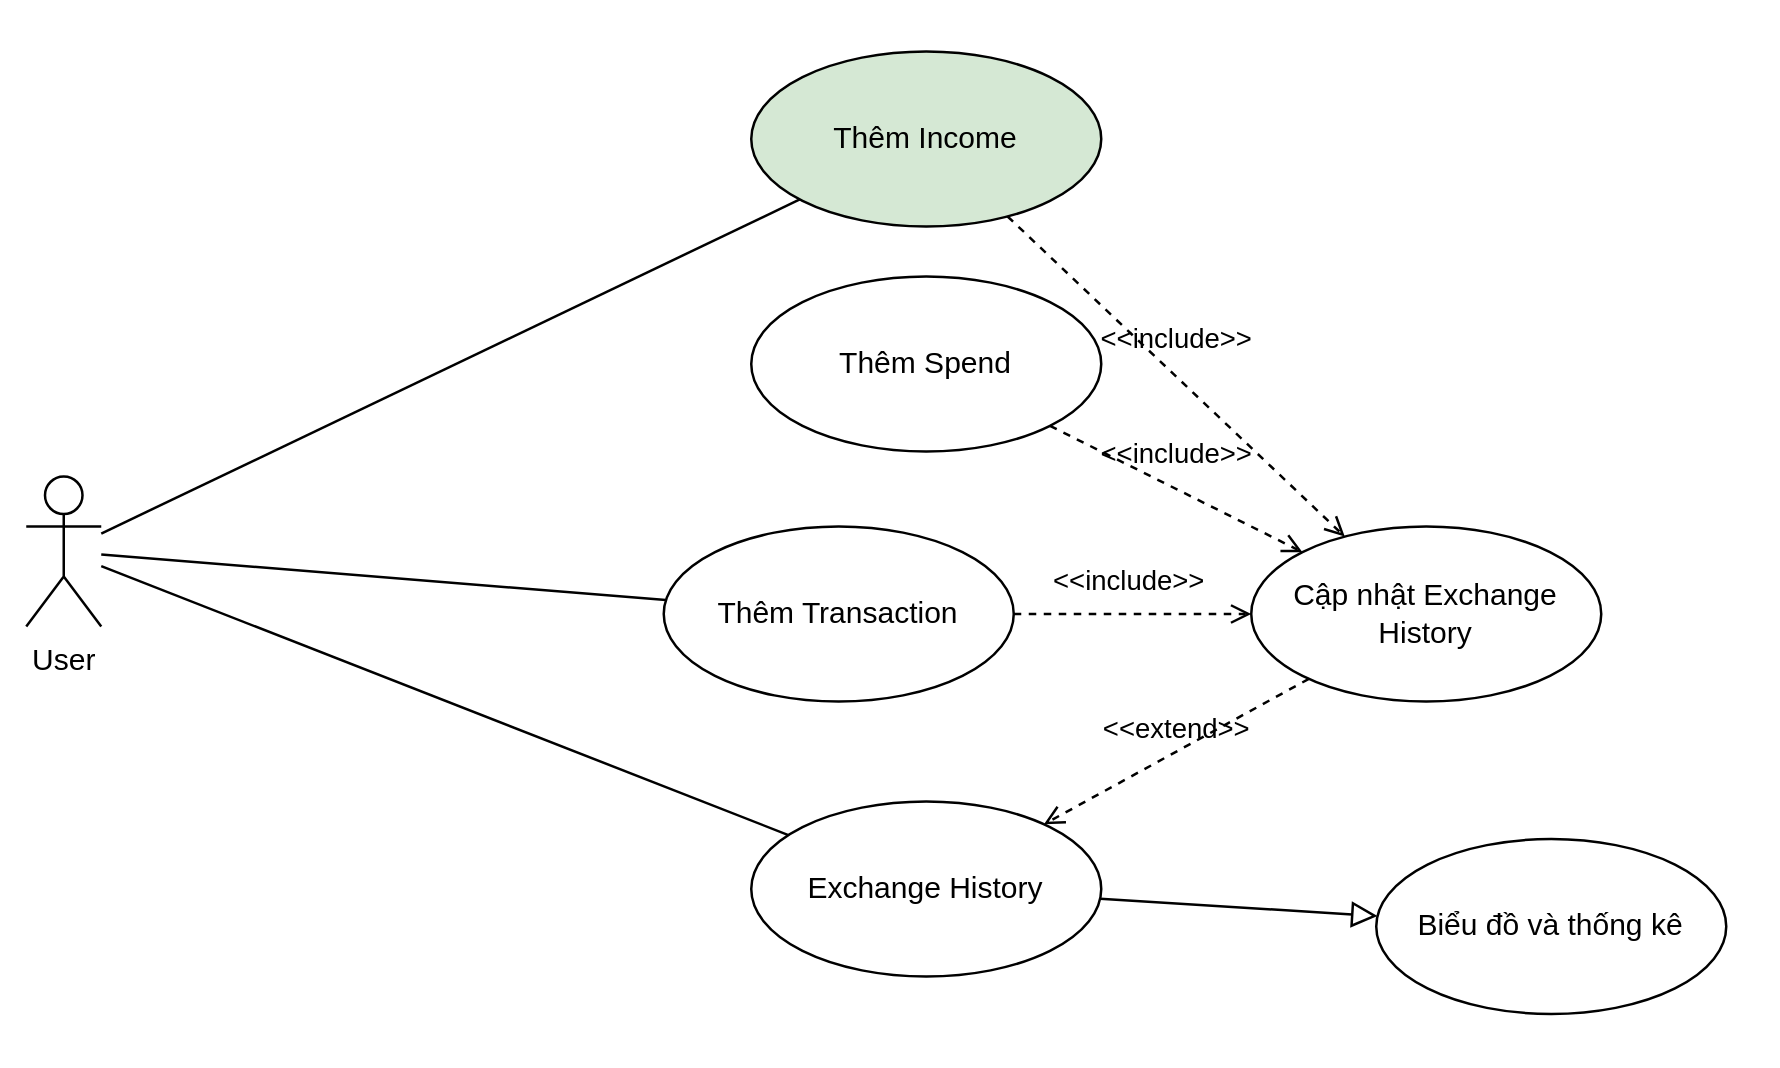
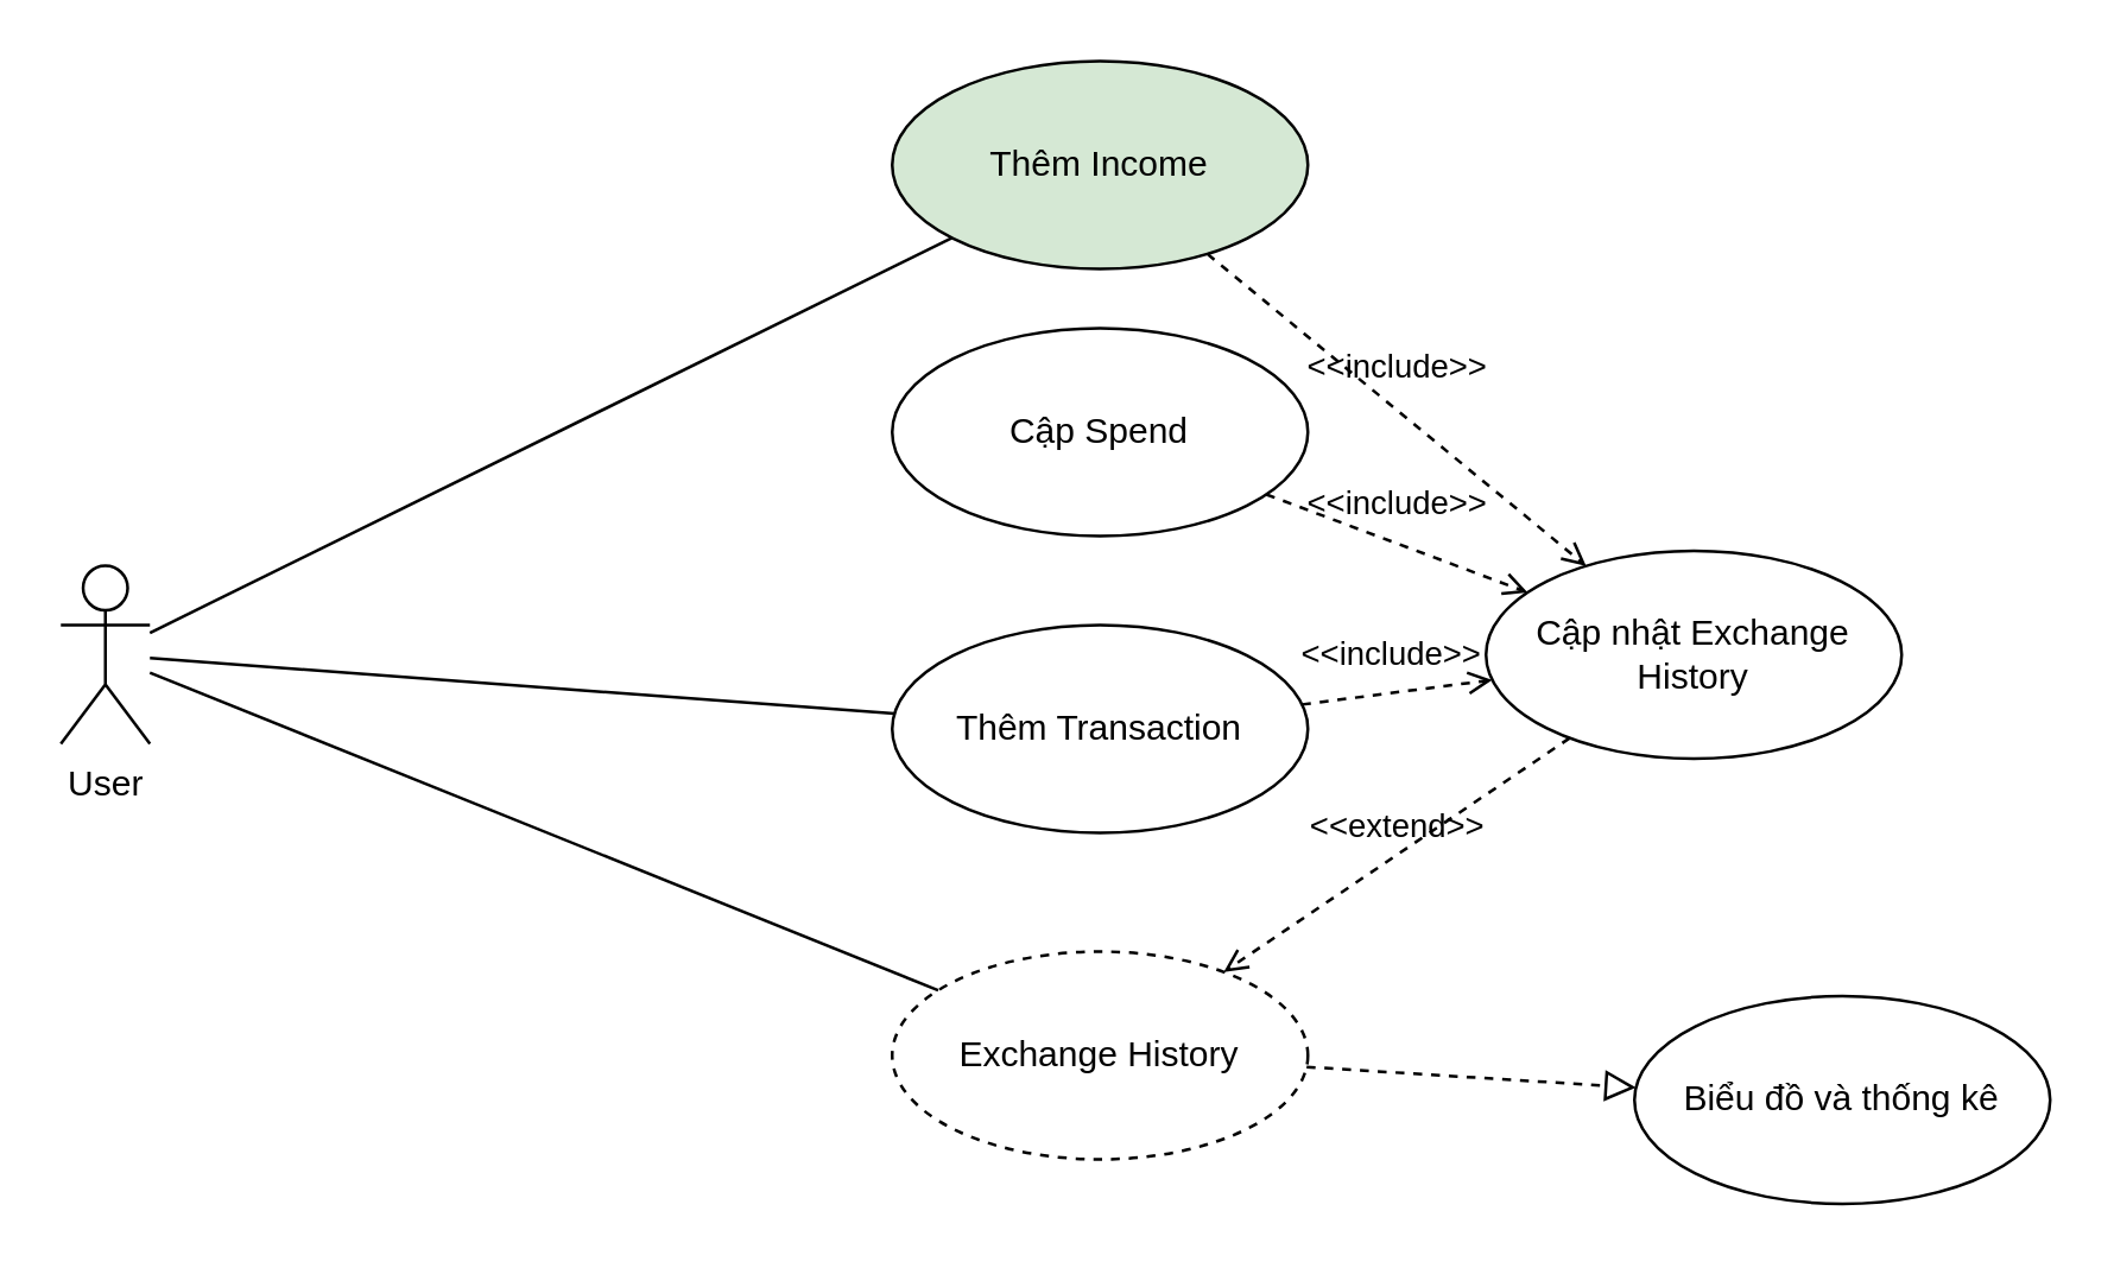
- <mxCell id="3" value="Thêm Spend" style="ellipse;whiteSpace=wrap;html=1;" vertex="1" parent="1"><mxGeometry x="300" y="110" width="140" height="70" as="geometry" /></mxCell>
+ <mxCell id="3" value="Cập Spend" style="ellipse;whiteSpace=wrap;html=1;" vertex="1" parent="1"><mxGeometry x="300" y="110" width="140" height="70" as="geometry" /></mxCell>
- <mxCell id="2" value="User" style="shape=umlActor;verticalLabelPosition=bottom;verticalAlign=top;html=1;outlineConnect=0;" vertex="1" parent="1"><mxGeometry x="10" y="190" width="30" height="60" as="geometry" /></mxCell>
+ <mxCell id="2" value="User" style="shape=umlActor;verticalLabelPosition=bottom;verticalAlign=top;html=1;outlineConnect=0;" vertex="1" parent="1"><mxGeometry x="20" y="190" width="30" height="60" as="geometry" /></mxCell>
- <mxCell id="4" value="Thêm Transaction" style="ellipse;whiteSpace=wrap;html=1;" vertex="1" parent="1"><mxGeometry x="265" y="210" width="140" height="70" as="geometry" /></mxCell>
+ <mxCell id="4" value="Thêm Transaction" style="ellipse;whiteSpace=wrap;html=1;" vertex="1" parent="1"><mxGeometry x="300" y="210" width="140" height="70" as="geometry" /></mxCell>
- <mxCell id="8" value="Cập nhật Exchange History" style="ellipse;whiteSpace=wrap;html=1;" vertex="1" parent="1"><mxGeometry x="500" y="210" width="140" height="70" as="geometry" /></mxCell>
+ <mxCell id="8" value="Cập nhật Exchange History" style="ellipse;whiteSpace=wrap;html=1;" vertex="1" parent="1"><mxGeometry x="500" y="185" width="140" height="70" as="geometry" /></mxCell>
- <mxCell id="5" value="Exchange History" style="ellipse;whiteSpace=wrap;html=1;" vertex="1" parent="1"><mxGeometry x="300" y="320" width="140" height="70" as="geometry" /></mxCell>
+ <mxCell id="5" value="Exchange History" style="ellipse;whiteSpace=wrap;html=1;dashed=1;" vertex="1" parent="1"><mxGeometry x="300" y="320" width="140" height="70" as="geometry" /></mxCell>
- <mxCell id="16" value="" style="endArrow=block;html=1;rounded=0;align=center;verticalAlign=bottom;endFill=0;labelBackgroundColor=none;endSize=8;" edge="1" parent="1" source="5" target="15"><mxGeometry relative="1" as="geometry"><mxPoint x="356" y="531" as="sourcePoint" /><mxPoint x="884" y="431" as="targetPoint" /></mxGeometry></mxCell>
+ <mxCell id="16" value="" style="endArrow=block;html=1;rounded=0;align=center;verticalAlign=bottom;endFill=0;labelBackgroundColor=none;endSize=8;dashed=1;" edge="1" parent="1" source="5" target="15"><mxGeometry relative="1" as="geometry"><mxPoint x="356" y="531" as="sourcePoint" /><mxPoint x="884" y="431" as="targetPoint" /></mxGeometry></mxCell>
